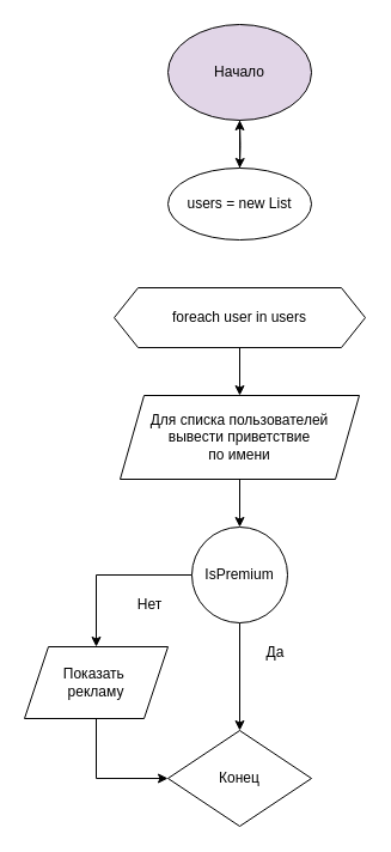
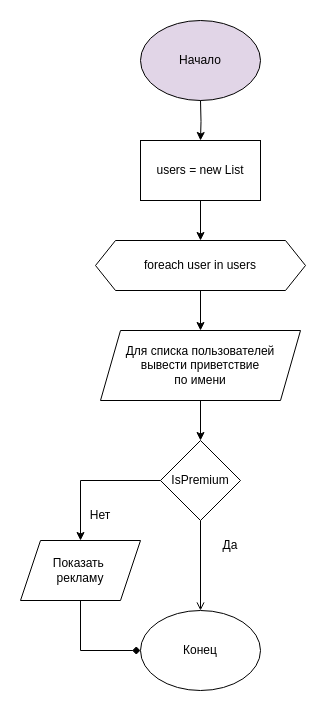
- <mxCell id="4" value="" style="edgeStyle=orthogonalEdgeStyle;rounded=0;orthogonalLoop=1;jettySize=auto;html=1;fontSize=12;" edge="1" parent="1" source="5" target="2"><mxGeometry relative="1" as="geometry" /></mxCell>
+ <mxCell id="4" value="" style="edgeStyle=orthogonalEdgeStyle;rounded=0;orthogonalLoop=1;jettySize=auto;html=1;fontSize=12;" edge="1" parent="1" source="5" target="7"><mxGeometry relative="1" as="geometry" /></mxCell>
- <mxCell id="5" value="users = new List" style="ellipse;whiteSpace=wrap;html=1;fontSize=12;" vertex="1" parent="1"><mxGeometry x="140" y="140" width="120" height="60" as="geometry" /></mxCell>
+ <mxCell id="5" value="users = new List" style="rounded=0;whiteSpace=wrap;html=1;fontSize=12;" vertex="1" parent="1"><mxGeometry x="140" y="140" width="120" height="60" as="geometry" /></mxCell>
- <mxCell id="10" value="IsPremium" style="ellipse;whiteSpace=wrap;html=1;fontSize=12;" vertex="1" parent="1"><mxGeometry x="160" y="440" width="80" height="80" as="geometry" /></mxCell>
+ <mxCell id="10" value="IsPremium" style="rhombus;whiteSpace=wrap;html=1;fontSize=12;" vertex="1" parent="1"><mxGeometry x="160" y="440" width="80" height="80" as="geometry" /></mxCell>
- <mxCell id="13" value="Нет" style="text;html=1;strokeColor=none;fillColor=none;align=center;verticalAlign=middle;whiteSpace=wrap;rounded=0;fontSize=12;" vertex="1" parent="1"><mxGeometry x="95" y="490" width="60" height="30" as="geometry" /></mxCell>
+ <mxCell id="13" value="Нет" style="text;html=1;strokeColor=none;fillColor=none;align=center;verticalAlign=middle;whiteSpace=wrap;rounded=0;fontSize=12;" vertex="1" parent="1"><mxGeometry x="70" y="500" width="60" height="30" as="geometry" /></mxCell>
- <mxCell id="9" value="" style="edgeStyle=orthogonalEdgeStyle;rounded=0;orthogonalLoop=1;jettySize=auto;html=1;fontSize=12;" edge="1" parent="1" source="10" target="14"><mxGeometry relative="1" as="geometry" /></mxCell>
+ <mxCell id="9" value="" style="edgeStyle=orthogonalEdgeStyle;rounded=0;orthogonalLoop=1;jettySize=auto;html=1;fontSize=12;endArrow=open;" edge="1" parent="1" source="10" target="14"><mxGeometry relative="1" as="geometry" /></mxCell>
- <mxCell id="11" value="" style="edgeStyle=orthogonalEdgeStyle;rounded=0;orthogonalLoop=1;jettySize=auto;html=1;fontSize=12;" edge="1" parent="1" source="12" target="14"><mxGeometry relative="1" as="geometry"><Array as="points"><mxPoint x="80" y="650" /></Array></mxGeometry></mxCell>
+ <mxCell id="11" value="" style="edgeStyle=orthogonalEdgeStyle;rounded=0;orthogonalLoop=1;jettySize=auto;html=1;fontSize=12;endArrow=diamond;" edge="1" parent="1" source="12" target="14"><mxGeometry relative="1" as="geometry"><Array as="points"><mxPoint x="80" y="650" /></Array></mxGeometry></mxCell>
- <mxCell id="14" value="Конец" style="rhombus;whiteSpace=wrap;html=1;" vertex="1" parent="1"><mxGeometry x="140" y="610" width="120" height="80" as="geometry" /></mxCell>
+ <mxCell id="14" value="Конец" style="ellipse;whiteSpace=wrap;html=1;" vertex="1" parent="1"><mxGeometry x="140" y="610" width="120" height="80" as="geometry" /></mxCell>
